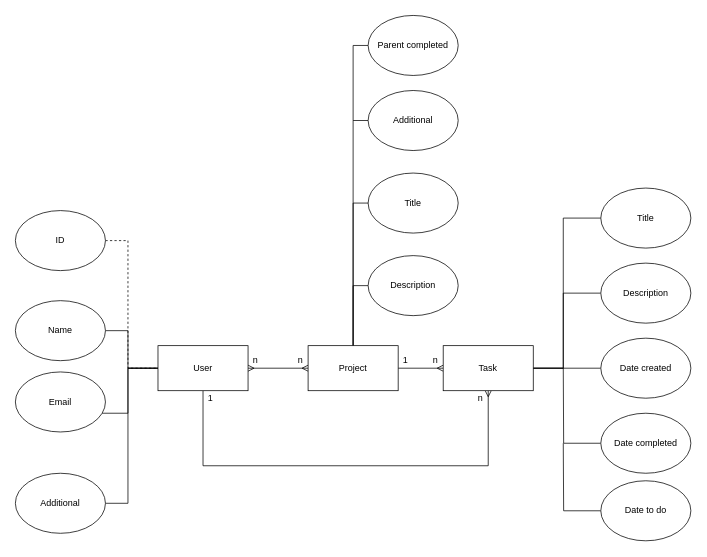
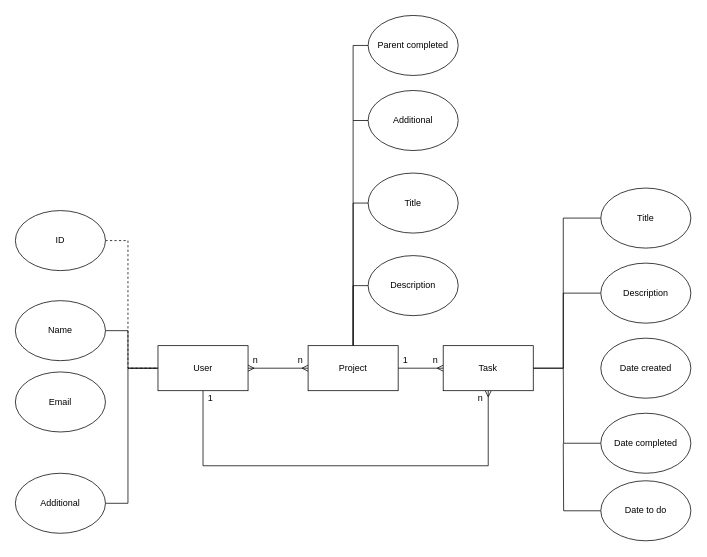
- <mxCell id="26" value="" style="edgeStyle=orthogonalEdgeStyle;rounded=0;orthogonalLoop=1;jettySize=auto;html=1;startArrow=none;startFill=0;endArrow=none;endFill=0;" parent="1" source="27" target="12" edge="1"><mxGeometry relative="1" as="geometry" /></mxCell>
- <mxCell id="17" style="edgeStyle=orthogonalEdgeStyle;rounded=0;orthogonalLoop=1;jettySize=auto;html=1;endArrow=none;endFill=0;" parent="1" source="18" target="4" edge="1"><mxGeometry relative="1" as="geometry"><Array as="points"><mxPoint x="170" y="550" /><mxPoint x="170" y="490" /></Array></mxGeometry></mxCell>
